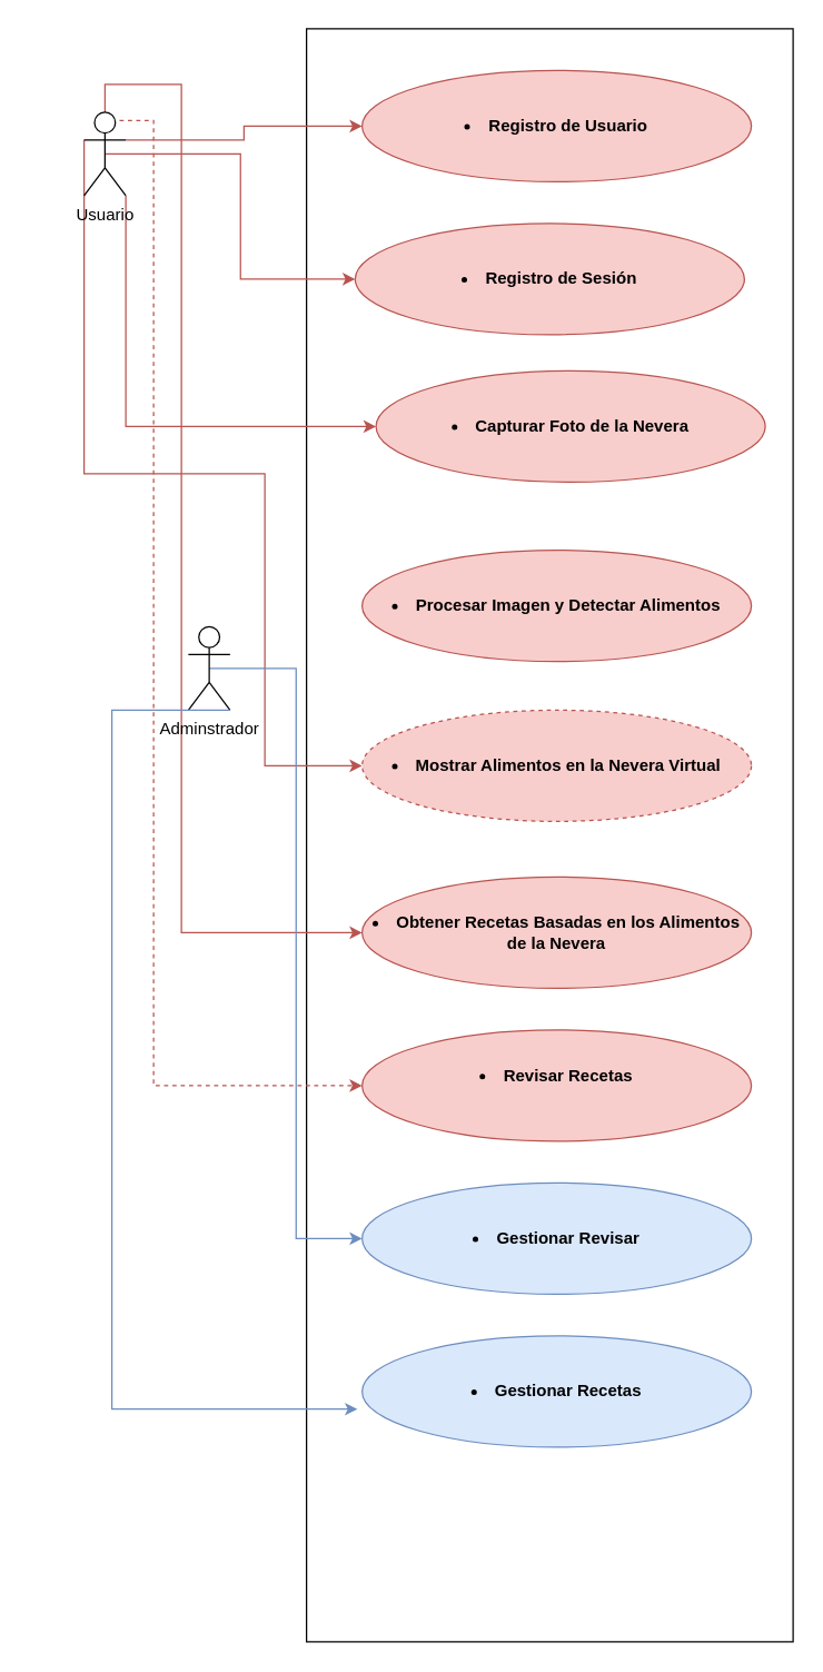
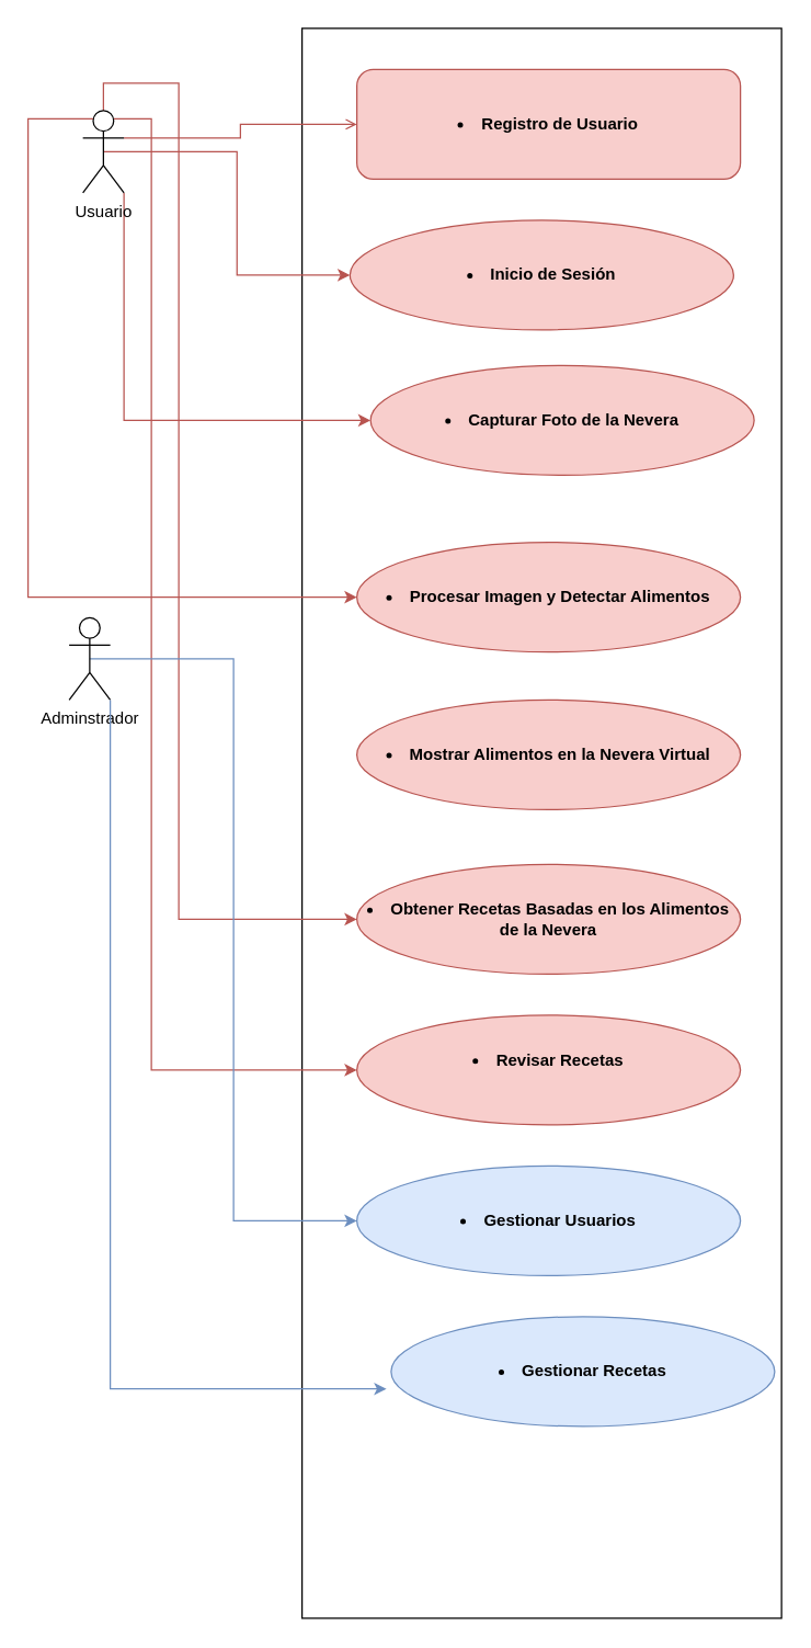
- <mxCell id="3" style="edgeStyle=orthogonalEdgeStyle;rounded=0;orthogonalLoop=1;jettySize=auto;html=1;exitX=1;exitY=0.333;exitDx=0;exitDy=0;exitPerimeter=0;entryX=0;entryY=0.5;entryDx=0;entryDy=0;fillColor=#f8cecc;strokeColor=#b85450;" edge="1" parent="1" source="10" target="13"><mxGeometry relative="1" as="geometry" /></mxCell>
+ <mxCell id="3" style="edgeStyle=orthogonalEdgeStyle;rounded=0;orthogonalLoop=1;jettySize=auto;html=1;exitX=1;exitY=0.333;exitDx=0;exitDy=0;exitPerimeter=0;entryX=0;entryY=0.5;entryDx=0;entryDy=0;fillColor=#f8cecc;strokeColor=#b85450;endArrow=open;" edge="1" parent="1" source="10" target="13"><mxGeometry relative="1" as="geometry" /></mxCell>
- <mxCell id="13" value="&lt;li&gt;&lt;strong&gt;Registro de Usuario&lt;/strong&gt;&lt;/li&gt;" style="ellipse;whiteSpace=wrap;html=1;fillColor=#f8cecc;strokeColor=#b85450;" vertex="1" parent="1"><mxGeometry x="260" y="50" width="280" height="80" as="geometry" /></mxCell>
+ <mxCell id="13" value="&lt;li&gt;&lt;strong&gt;Registro de Usuario&lt;/strong&gt;&lt;/li&gt;" style="whiteSpace=wrap;html=1;fillColor=#f8cecc;strokeColor=#b85450;rounded=1;" vertex="1" parent="1"><mxGeometry x="260" y="50" width="280" height="80" as="geometry" /></mxCell>
- <mxCell id="14" value="&lt;li&gt;&lt;strong&gt;Registro de Sesión&lt;br&gt;&lt;/strong&gt;&lt;/li&gt;" style="ellipse;whiteSpace=wrap;html=1;fillColor=#f8cecc;strokeColor=#b85450;" vertex="1" parent="1"><mxGeometry x="255" y="160" width="280" height="80" as="geometry" /></mxCell>
+ <mxCell id="14" value="&lt;li&gt;&lt;strong&gt;Inicio de Sesión&lt;br&gt;&lt;/strong&gt;&lt;/li&gt;" style="ellipse;whiteSpace=wrap;html=1;fillColor=#f8cecc;strokeColor=#b85450;" vertex="1" parent="1"><mxGeometry x="255" y="160" width="280" height="80" as="geometry" /></mxCell>
- <mxCell id="7" style="edgeStyle=orthogonalEdgeStyle;rounded=0;orthogonalLoop=1;jettySize=auto;html=1;exitX=0;exitY=0.333;exitDx=0;exitDy=0;exitPerimeter=0;entryX=0;entryY=0.5;entryDx=0;entryDy=0;fillColor=#f8cecc;strokeColor=#b85450;" edge="1" parent="1" source="10" target="17"><mxGeometry relative="1" as="geometry"><Array as="points"><mxPoint x="60" y="340" /><mxPoint x="190" y="340" /><mxPoint x="190" y="550" /></Array></mxGeometry></mxCell>
+ <mxCell id="6" style="edgeStyle=orthogonalEdgeStyle;rounded=0;orthogonalLoop=1;jettySize=auto;html=1;exitX=0.25;exitY=0.1;exitDx=0;exitDy=0;exitPerimeter=0;entryX=0;entryY=0.5;entryDx=0;entryDy=0;fillColor=#f8cecc;strokeColor=#b85450;" edge="1" parent="1" source="10" target="16"><mxGeometry relative="1" as="geometry"><Array as="points"><mxPoint x="20" y="86" /><mxPoint x="20" y="435" /></Array></mxGeometry></mxCell>
- <mxCell id="12" value="Adminstrador" style="shape=umlActor;verticalLabelPosition=bottom;verticalAlign=top;html=1;outlineConnect=0;" vertex="1" parent="1"><mxGeometry x="135" y="450" width="30" height="60" as="geometry" /></mxCell>
+ <mxCell id="12" value="Adminstrador" style="shape=umlActor;verticalLabelPosition=bottom;verticalAlign=top;html=1;outlineConnect=0;" vertex="1" parent="1"><mxGeometry x="50" y="450" width="30" height="60" as="geometry" /></mxCell>
- <mxCell id="9" style="edgeStyle=orthogonalEdgeStyle;rounded=0;orthogonalLoop=1;jettySize=auto;html=1;exitX=0.25;exitY=0.1;exitDx=0;exitDy=0;exitPerimeter=0;entryX=0;entryY=0.5;entryDx=0;entryDy=0;fillColor=#f8cecc;strokeColor=#b85450;dashed=1;" edge="1" parent="1" source="10" target="19"><mxGeometry relative="1" as="geometry"><Array as="points"><mxPoint x="110" y="86" /><mxPoint x="110" y="780" /></Array></mxGeometry></mxCell>
+ <mxCell id="9" style="edgeStyle=orthogonalEdgeStyle;rounded=0;orthogonalLoop=1;jettySize=auto;html=1;exitX=0.25;exitY=0.1;exitDx=0;exitDy=0;exitPerimeter=0;entryX=0;entryY=0.5;entryDx=0;entryDy=0;fillColor=#f8cecc;strokeColor=#b85450;" edge="1" parent="1" source="10" target="19"><mxGeometry relative="1" as="geometry"><Array as="points"><mxPoint x="110" y="86" /><mxPoint x="110" y="780" /></Array></mxGeometry></mxCell>
- <mxCell id="17" value="&lt;li&gt;&lt;strong&gt;Mostrar Alimentos en la Nevera Virtual&lt;/strong&gt;&lt;/li&gt;" style="ellipse;whiteSpace=wrap;html=1;fillColor=#f8cecc;strokeColor=#b85450;dashed=1;" vertex="1" parent="1"><mxGeometry x="260" y="510" width="280" height="80" as="geometry" /></mxCell>
+ <mxCell id="17" value="&lt;li&gt;&lt;strong&gt;Mostrar Alimentos en la Nevera Virtual&lt;/strong&gt;&lt;/li&gt;" style="ellipse;whiteSpace=wrap;html=1;fillColor=#f8cecc;strokeColor=#b85450;" vertex="1" parent="1"><mxGeometry x="260" y="510" width="280" height="80" as="geometry" /></mxCell>
- <mxCell id="20" value="&lt;li&gt;&lt;strong&gt;Gestionar Revisar&lt;/strong&gt;&lt;/li&gt;" style="ellipse;whiteSpace=wrap;html=1;fillColor=#dae8fc;strokeColor=#6c8ebf;" vertex="1" parent="1"><mxGeometry x="260" y="850" width="280" height="80" as="geometry" /></mxCell>
+ <mxCell id="20" value="&lt;li&gt;&lt;strong&gt;Gestionar Usuarios&lt;/strong&gt;&lt;/li&gt;" style="ellipse;whiteSpace=wrap;html=1;fillColor=#dae8fc;strokeColor=#6c8ebf;" vertex="1" parent="1"><mxGeometry x="260" y="850" width="280" height="80" as="geometry" /></mxCell>
- <mxCell id="21" value="&lt;li&gt;&lt;strong&gt;Gestionar Recetas&lt;/strong&gt;&lt;/li&gt;" style="ellipse;whiteSpace=wrap;html=1;fillColor=#dae8fc;strokeColor=#6c8ebf;" vertex="1" parent="1"><mxGeometry x="260" y="960" width="280" height="80" as="geometry" /></mxCell>
+ <mxCell id="21" value="&lt;li&gt;&lt;strong&gt;Gestionar Recetas&lt;/strong&gt;&lt;/li&gt;" style="ellipse;whiteSpace=wrap;html=1;fillColor=#dae8fc;strokeColor=#6c8ebf;" vertex="1" parent="1"><mxGeometry x="285" y="960" width="280" height="80" as="geometry" /></mxCell>
